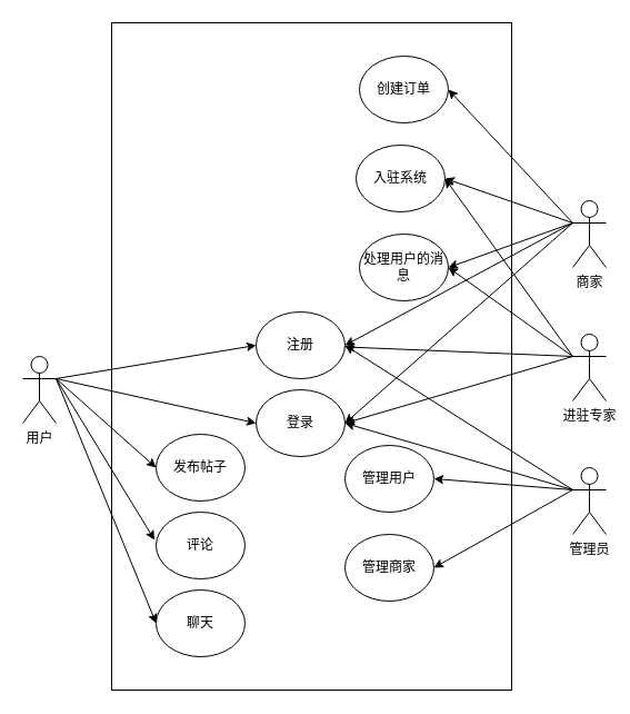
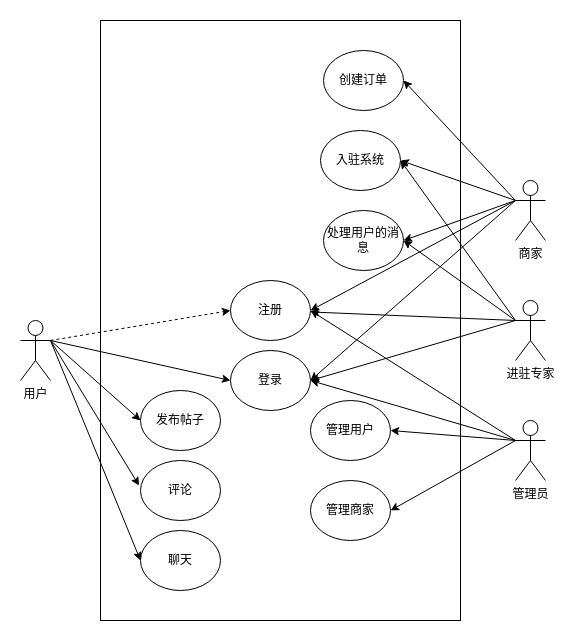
- <mxCell id="24" value="" style="endArrow=classic;html=1;rounded=0;exitX=1;exitY=0.333;exitDx=0;exitDy=0;exitPerimeter=0;entryX=0;entryY=0.5;entryDx=0;entryDy=0;" edge="1" parent="1" source="11" target="5"><mxGeometry width="50" height="50" relative="1" as="geometry"><mxPoint x="30" y="270" as="sourcePoint" /><mxPoint x="80" y="220" as="targetPoint" /></mxGeometry></mxCell>
+ <mxCell id="24" value="" style="endArrow=classic;html=1;rounded=0;exitX=1;exitY=0.333;exitDx=0;exitDy=0;exitPerimeter=0;entryX=0;entryY=0.5;entryDx=0;entryDy=0;dashed=1;" edge="1" parent="1" source="11" target="5"><mxGeometry width="50" height="50" relative="1" as="geometry"><mxPoint x="30" y="270" as="sourcePoint" /><mxPoint x="80" y="220" as="targetPoint" /></mxGeometry></mxCell>
